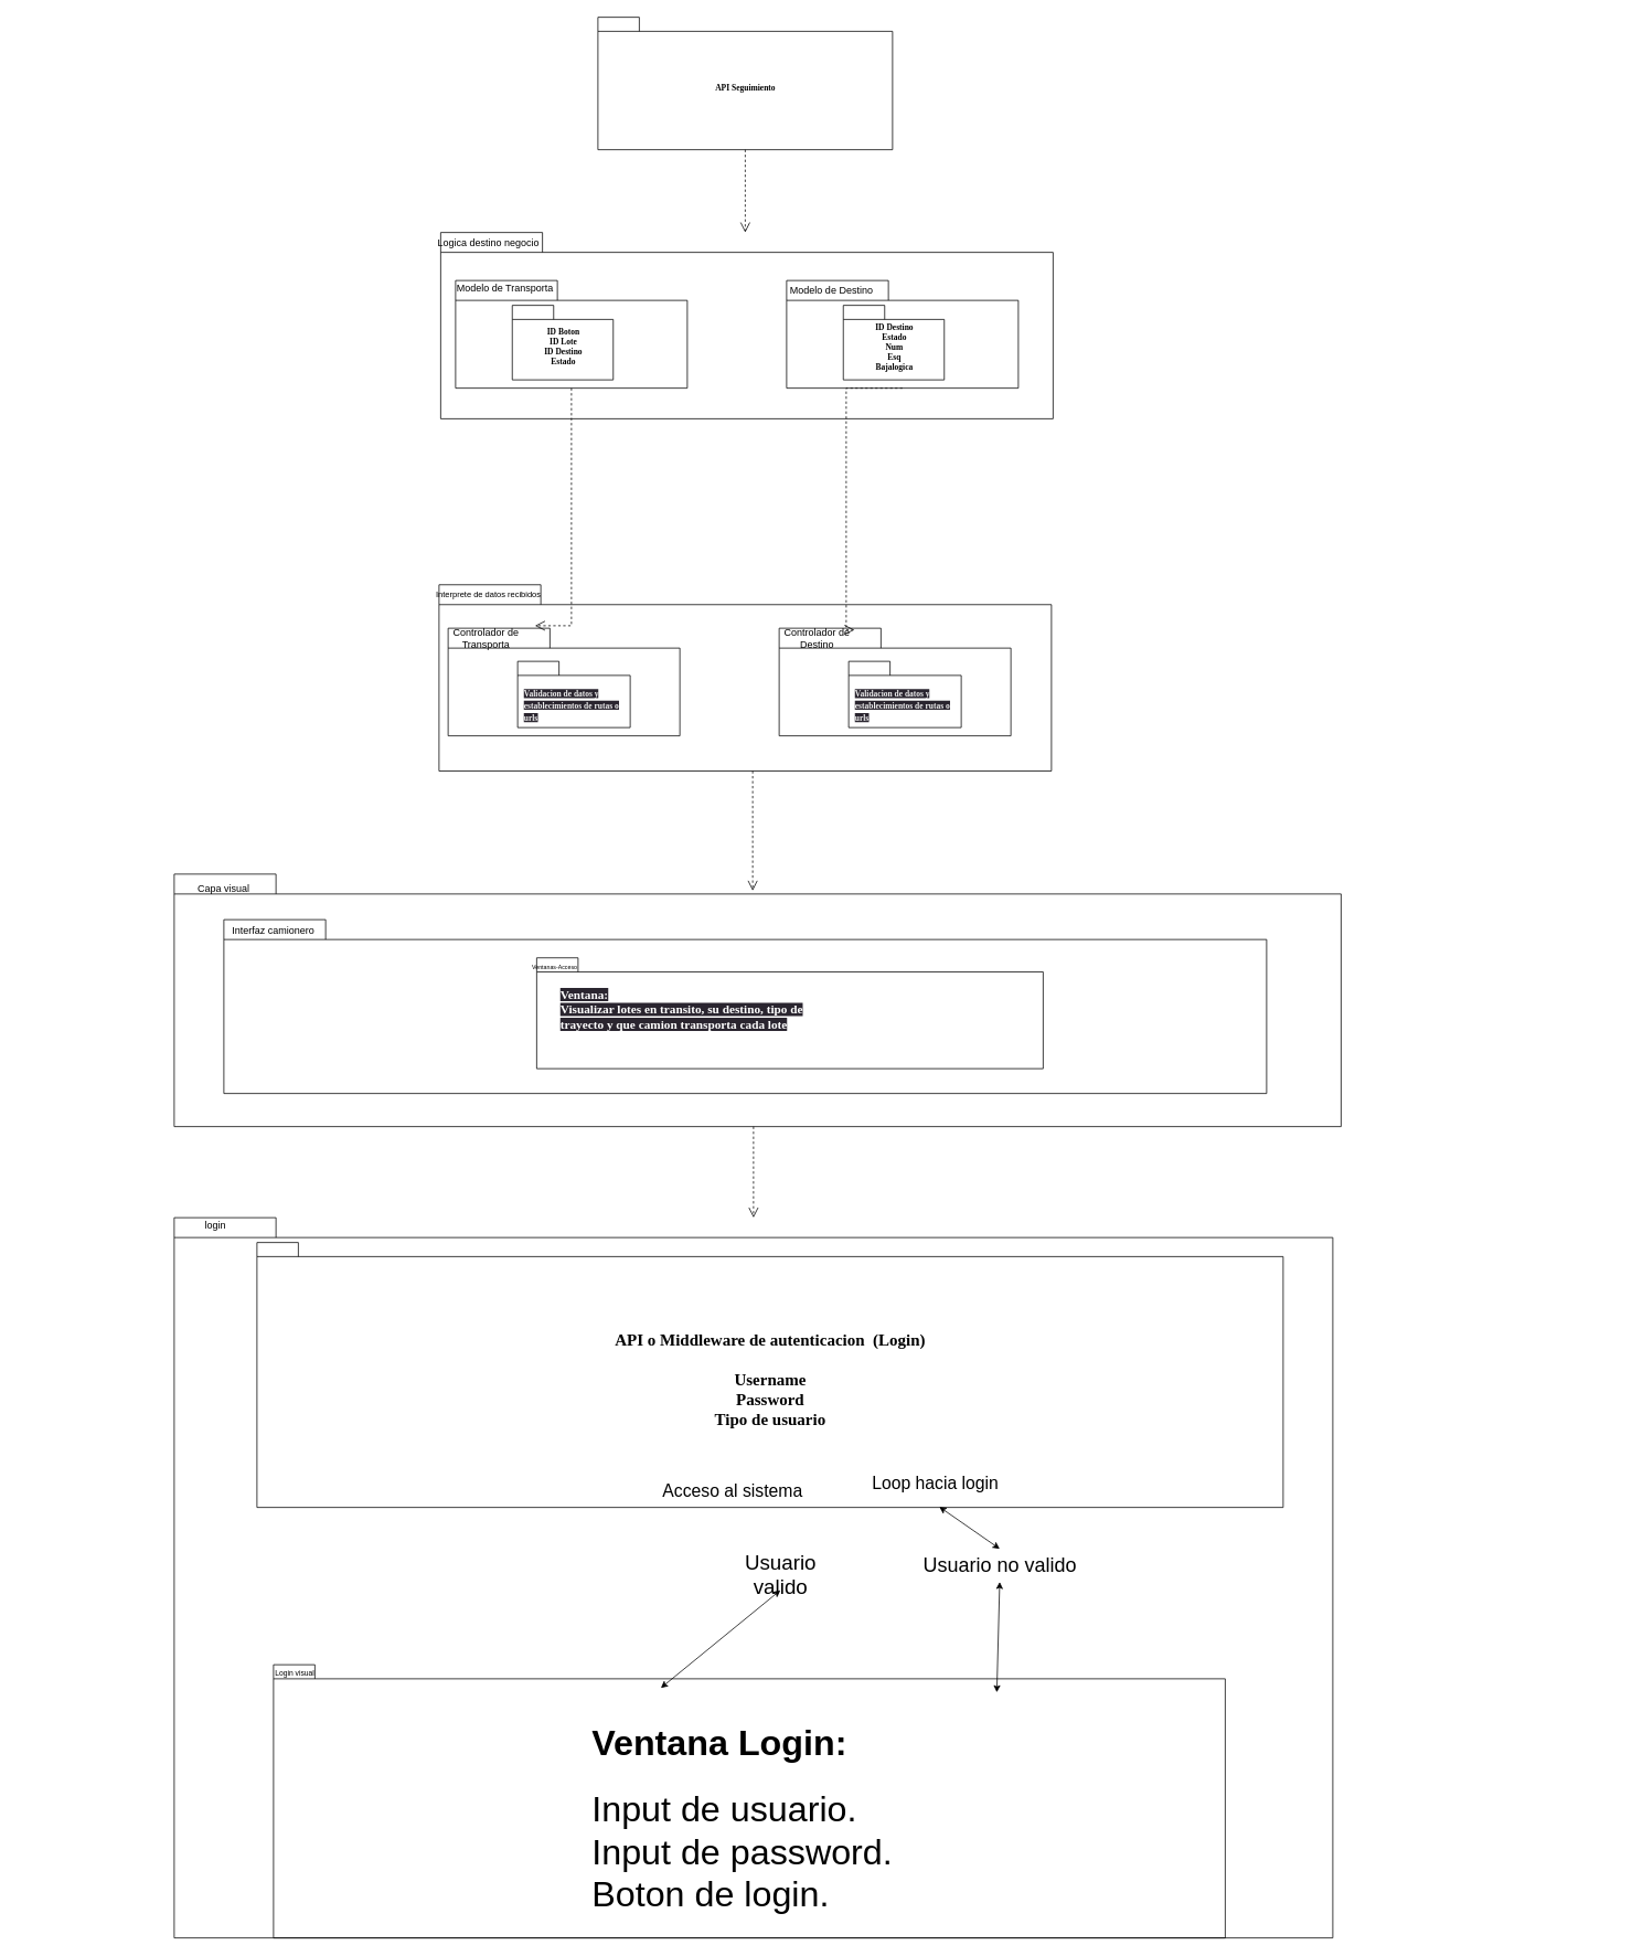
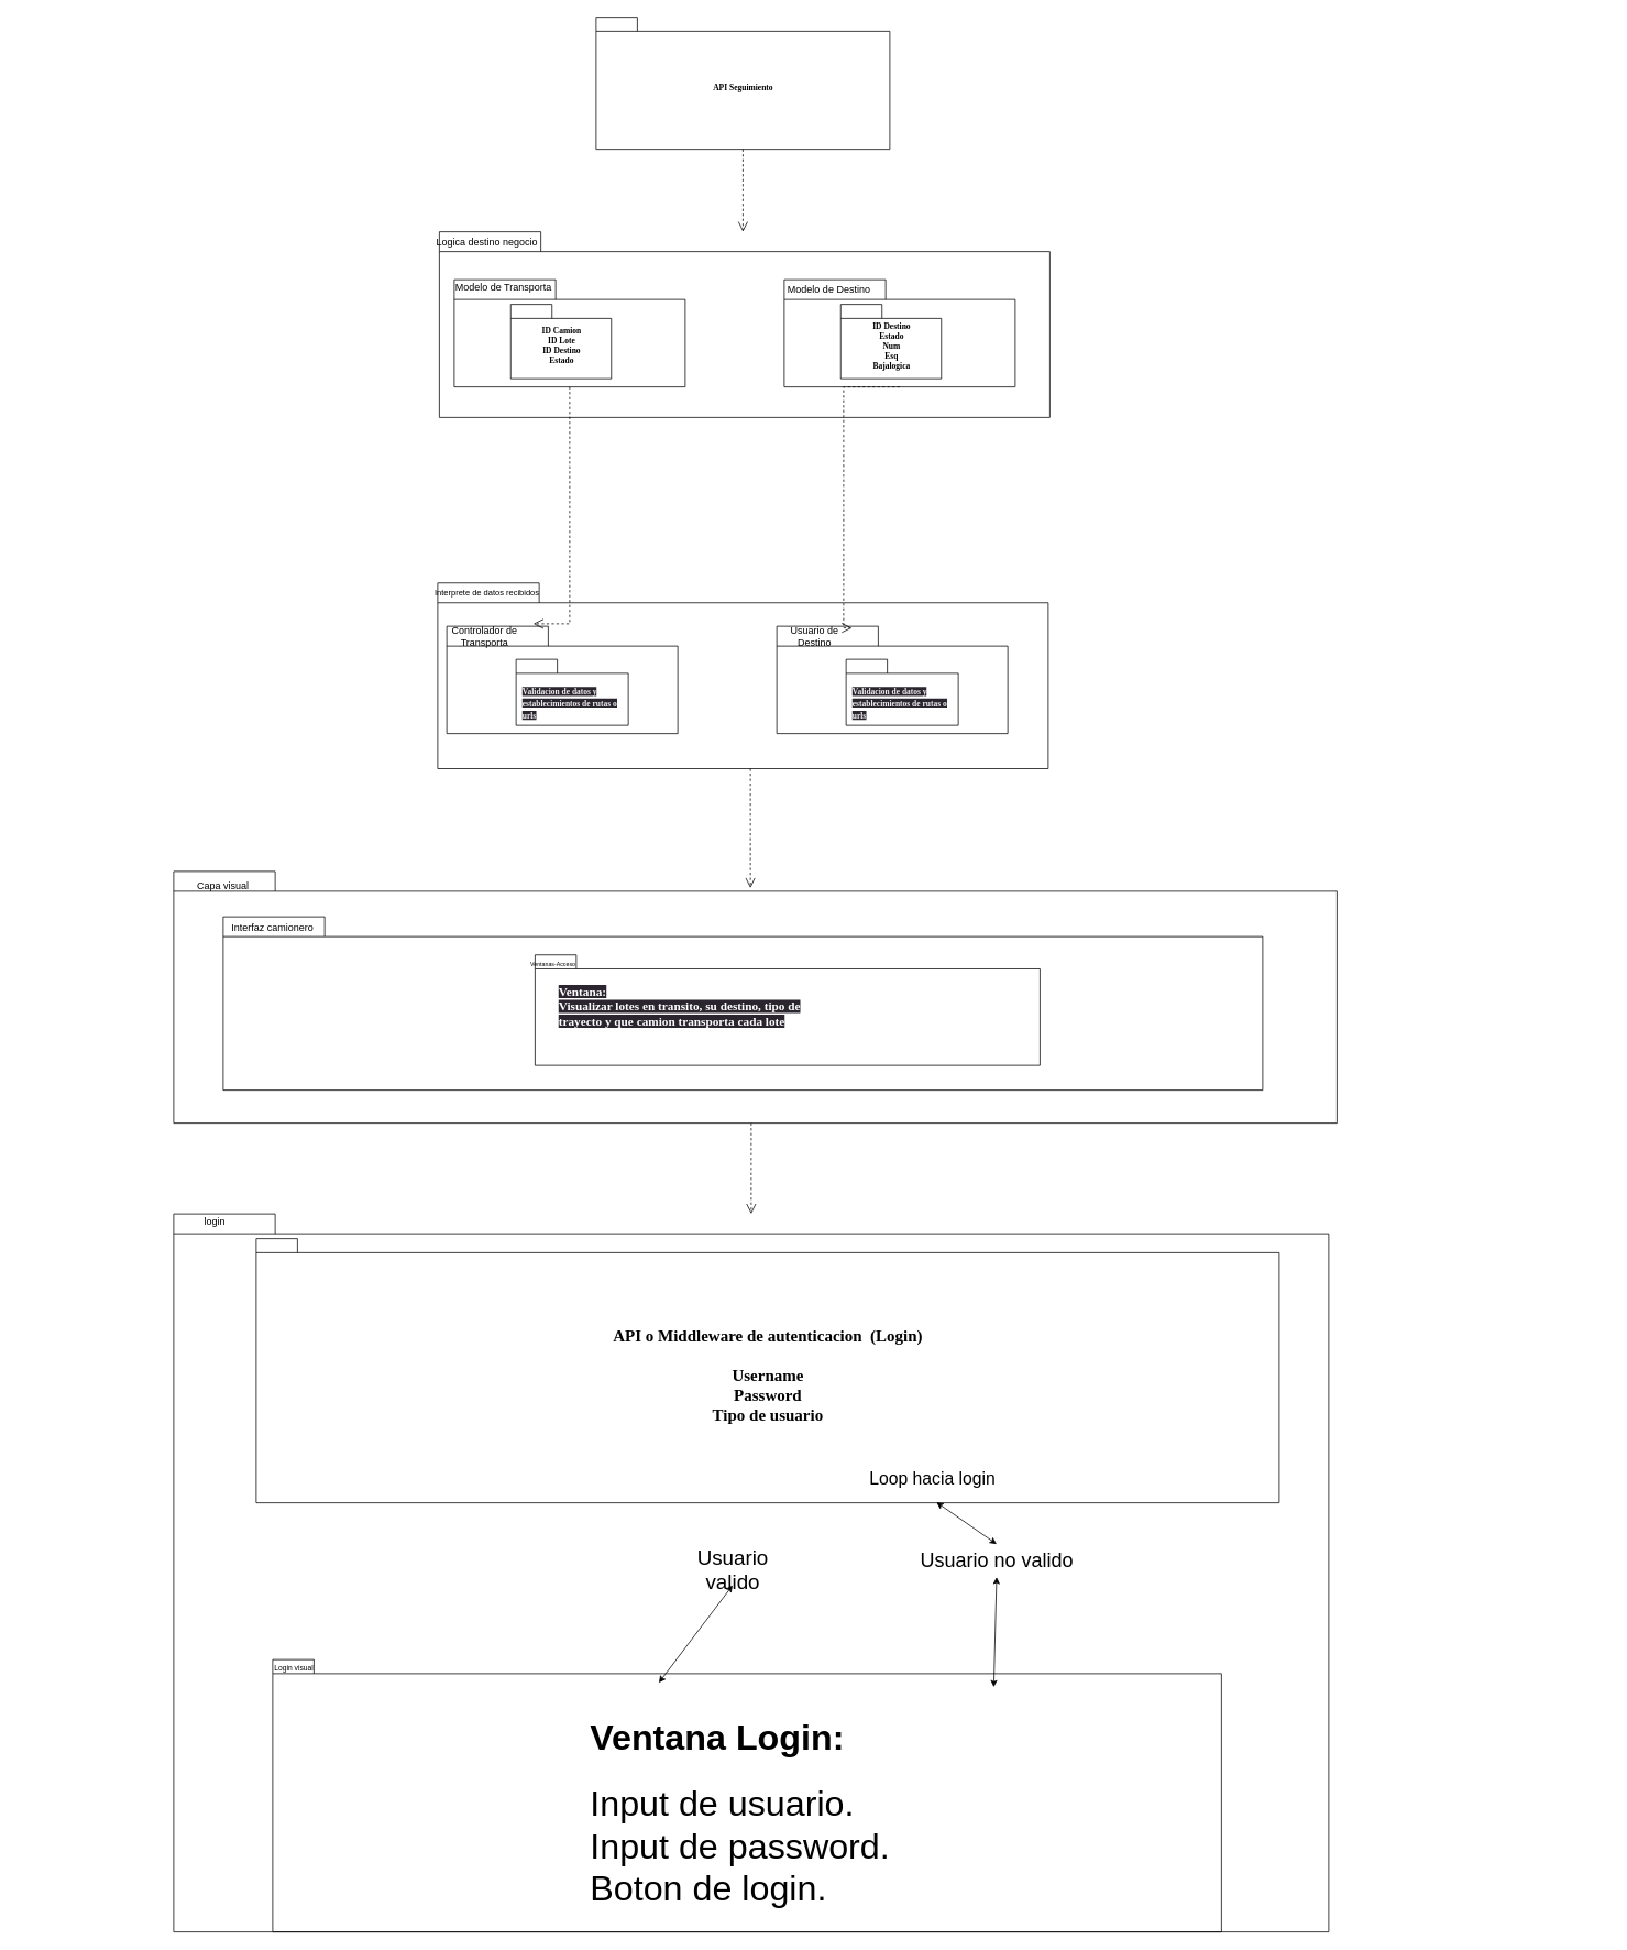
- <mxCell id="26" value="ID Boton&lt;br&gt;ID Lote&lt;br&gt;ID Destino&lt;br&gt;Estado" style="shape=folder;fontStyle=1;spacingTop=10;tabWidth=50;tabHeight=17;tabPosition=left;html=1;rounded=0;shadow=0;comic=0;labelBackgroundColor=none;strokeWidth=1;fontFamily=Verdana;fontSize=10;align=center;" vertex="1" parent="24"><mxGeometry x="68.5" y="30" width="122" height="90" as="geometry" /></mxCell>
+ <mxCell id="26" value="ID Camion&lt;br&gt;ID Lote&lt;br&gt;ID Destino&lt;br&gt;Estado" style="shape=folder;fontStyle=1;spacingTop=10;tabWidth=50;tabHeight=17;tabPosition=left;html=1;rounded=0;shadow=0;comic=0;labelBackgroundColor=none;strokeWidth=1;fontFamily=Verdana;fontSize=10;align=center;" vertex="1" parent="24"><mxGeometry x="68.5" y="30" width="122" height="90" as="geometry" /></mxCell>
- <mxCell id="41" value="Controlador de Destino" style="text;html=1;strokeColor=none;fillColor=none;align=center;verticalAlign=middle;whiteSpace=wrap;rounded=0;" vertex="1" parent="38"><mxGeometry x="-4" y="-6.5" width="100" height="37" as="geometry" /></mxCell>
+ <mxCell id="41" value="Usuario de Destino" style="text;html=1;strokeColor=none;fillColor=none;align=center;verticalAlign=middle;whiteSpace=wrap;rounded=0;" vertex="1" parent="38"><mxGeometry x="-4" y="-6.5" width="100" height="37" as="geometry" /></mxCell>
- <mxCell id="4" value="&lt;font style=&quot;font-size: 21px;&quot;&gt;Acceso al sistema&lt;/font&gt;" style="text;html=1;strokeColor=none;fillColor=none;align=center;verticalAlign=middle;whiteSpace=wrap;rounded=0;" parent="2" vertex="1"><mxGeometry x="477.5" y="120" width="194" height="40" as="geometry" /></mxCell>
- <mxCell id="9" value="&lt;font style=&quot;font-size: 25px;&quot;&gt;Usuario valido&lt;/font&gt;" style="text;html=1;strokeColor=none;fillColor=none;align=center;verticalAlign=middle;whiteSpace=wrap;rounded=0;" parent="1" vertex="1"><mxGeometry x="862.5" y="1880" width="160" height="40" as="geometry" /></mxCell>
+ <mxCell id="9" value="&lt;font style=&quot;font-size: 25px;&quot;&gt;Usuario valido&lt;/font&gt;" style="text;html=1;strokeColor=none;fillColor=none;align=center;verticalAlign=middle;whiteSpace=wrap;rounded=0;" parent="1" vertex="1"><mxGeometry x="807.5" y="1880" width="160" height="40" as="geometry" /></mxCell>
